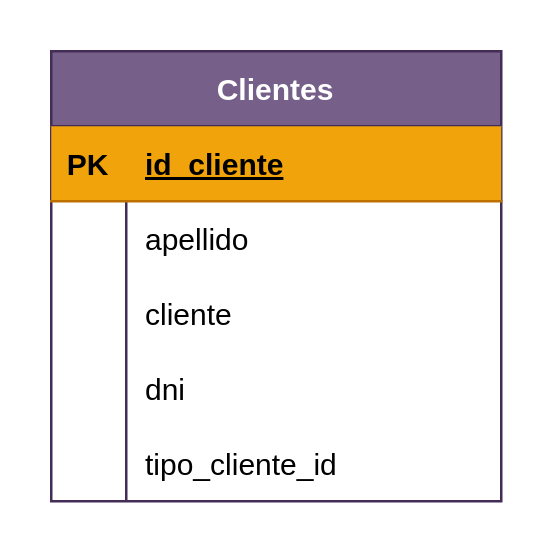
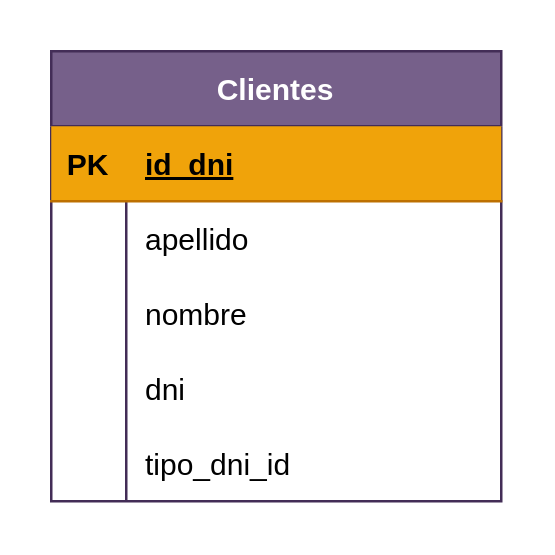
- <mxCell id="5" value="id_cliente" style="shape=partialRectangle;connectable=0;fillColor=none;top=0;left=0;bottom=0;right=0;align=left;spacingLeft=6;fontStyle=5;overflow=hidden;" vertex="1" parent="3"><mxGeometry x="30" width="150" height="30" as="geometry"><mxRectangle width="150" height="30" as="alternateBounds" /></mxGeometry></mxCell>
+ <mxCell id="5" value="id_dni" style="shape=partialRectangle;connectable=0;fillColor=none;top=0;left=0;bottom=0;right=0;align=left;spacingLeft=6;fontStyle=5;overflow=hidden;" vertex="1" parent="3"><mxGeometry x="30" width="150" height="30" as="geometry"><mxRectangle width="150" height="30" as="alternateBounds" /></mxGeometry></mxCell>
- <mxCell id="11" value="cliente" style="shape=partialRectangle;connectable=0;fillColor=none;top=0;left=0;bottom=0;right=0;align=left;spacingLeft=6;overflow=hidden;" vertex="1" parent="9"><mxGeometry x="30" width="150" height="30" as="geometry"><mxRectangle width="150" height="30" as="alternateBounds" /></mxGeometry></mxCell>
+ <mxCell id="11" value="nombre" style="shape=partialRectangle;connectable=0;fillColor=none;top=0;left=0;bottom=0;right=0;align=left;spacingLeft=6;overflow=hidden;" vertex="1" parent="9"><mxGeometry x="30" width="150" height="30" as="geometry"><mxRectangle width="150" height="30" as="alternateBounds" /></mxGeometry></mxCell>
- <mxCell id="17" value="tipo_cliente_id" style="shape=partialRectangle;connectable=0;fillColor=none;top=0;left=0;bottom=0;right=0;align=left;spacingLeft=6;overflow=hidden;" vertex="1" parent="15"><mxGeometry x="30" width="150" height="30" as="geometry"><mxRectangle width="150" height="30" as="alternateBounds" /></mxGeometry></mxCell>
+ <mxCell id="17" value="tipo_dni_id" style="shape=partialRectangle;connectable=0;fillColor=none;top=0;left=0;bottom=0;right=0;align=left;spacingLeft=6;overflow=hidden;" vertex="1" parent="15"><mxGeometry x="30" width="150" height="30" as="geometry"><mxRectangle width="150" height="30" as="alternateBounds" /></mxGeometry></mxCell>
